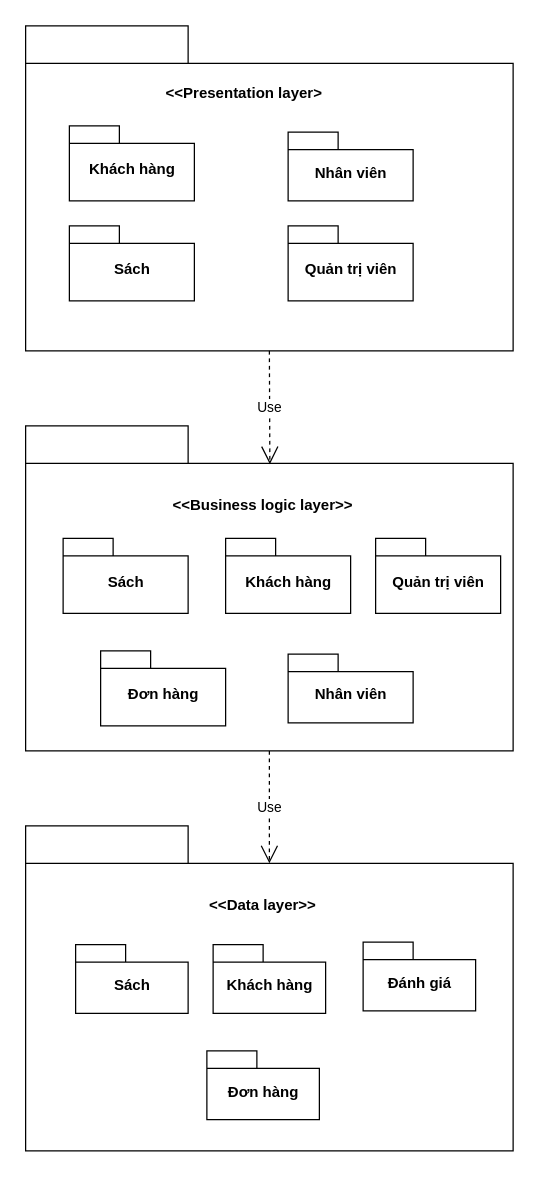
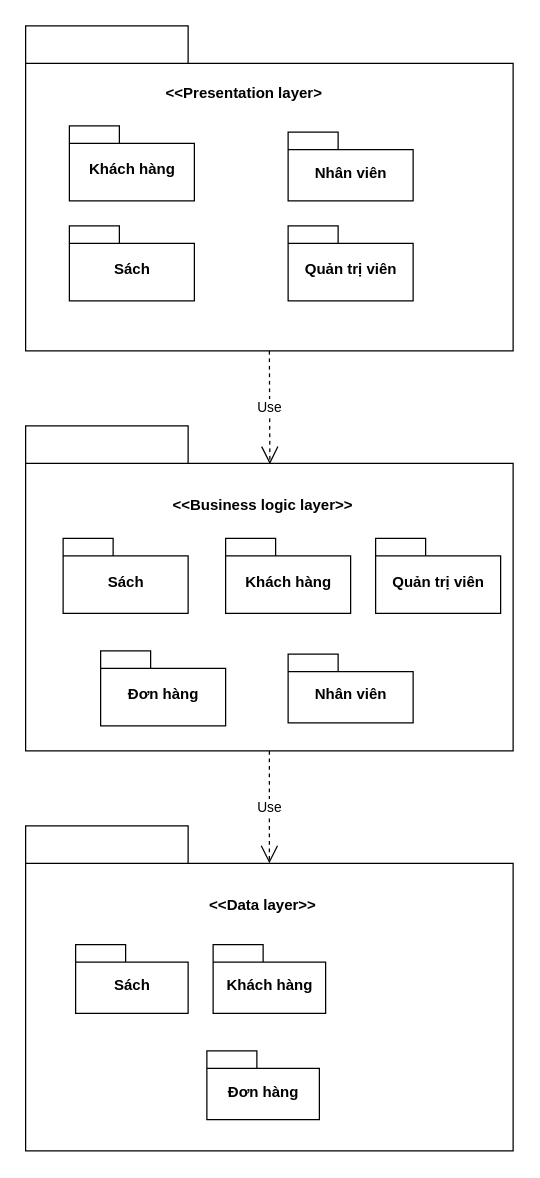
- <mxCell id="16" value="Đánh giá" style="shape=folder;fontStyle=1;spacingTop=10;tabWidth=40;tabHeight=14;tabPosition=left;html=1;" vertex="1" parent="1"><mxGeometry x="290" y="753" width="90" height="55" as="geometry" /></mxCell>
